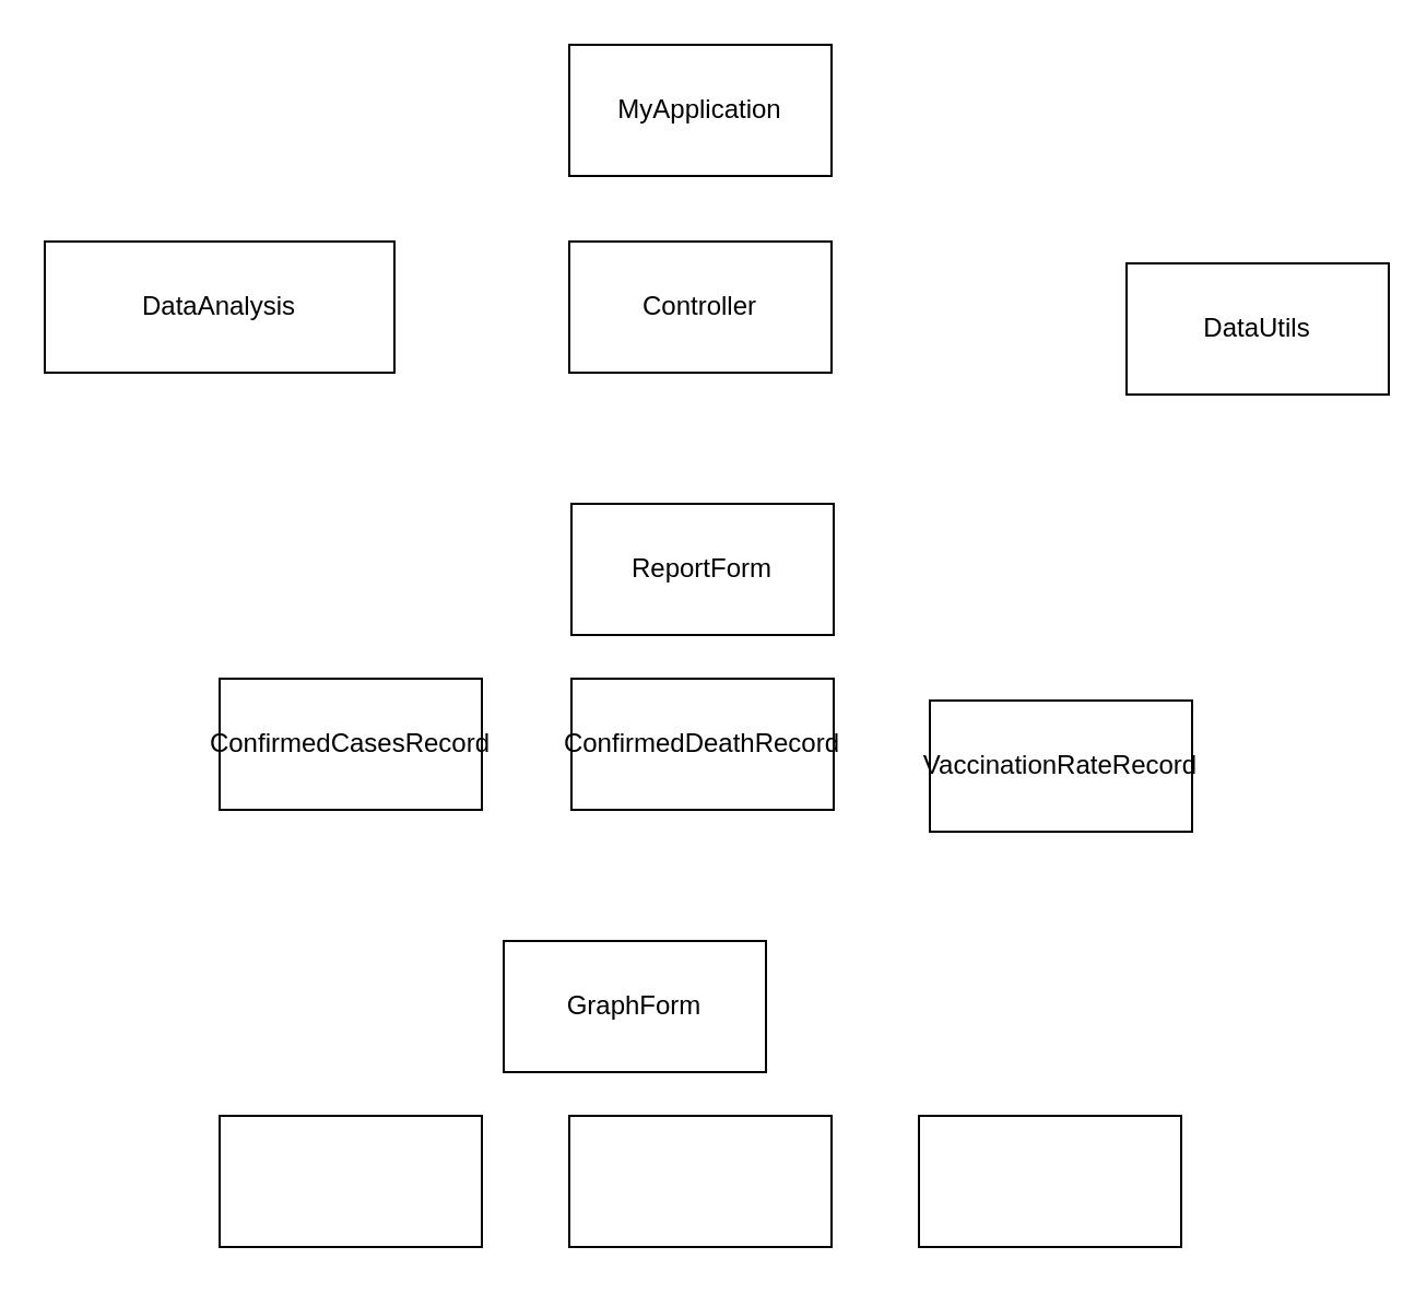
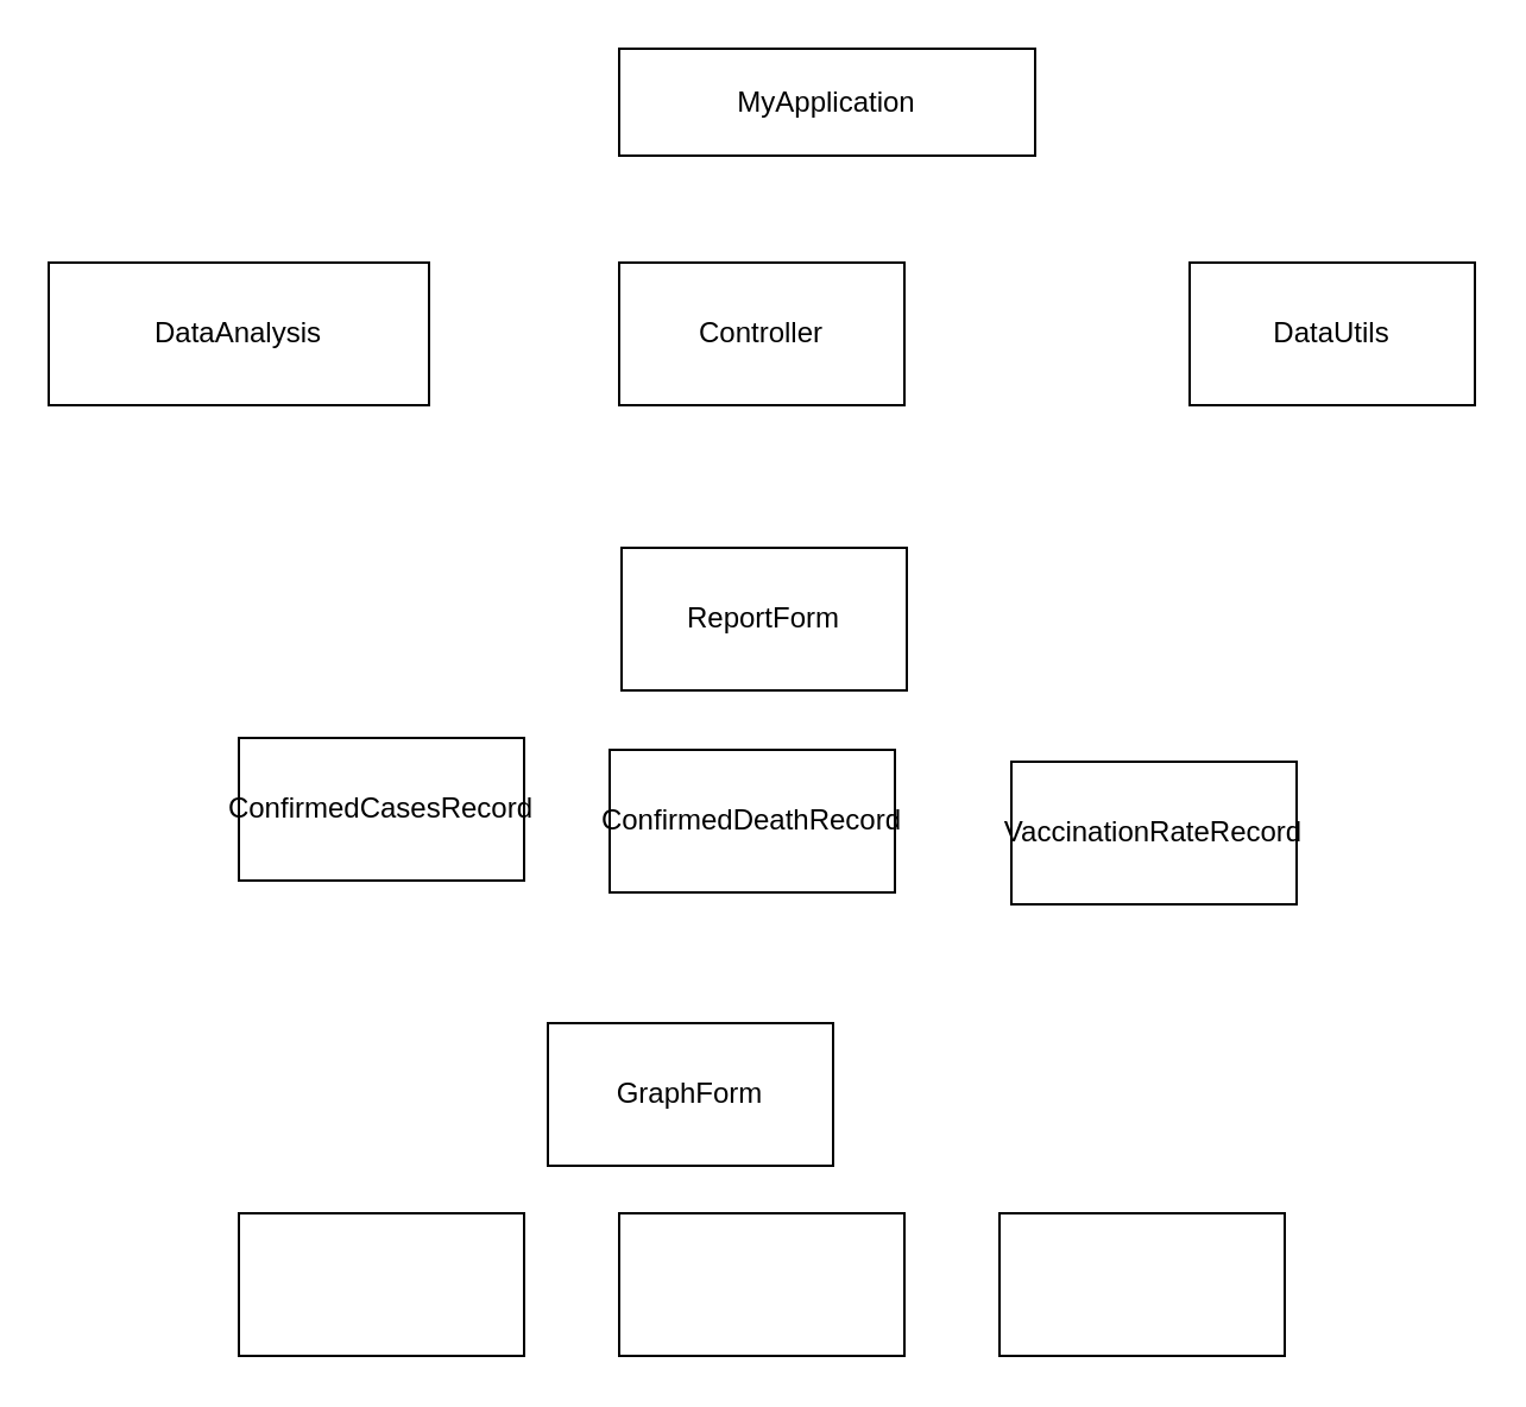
- <mxCell id="6" value="MyApplication" style="rounded=0;whiteSpace=wrap;html=1;" vertex="1" parent="1"><mxGeometry x="260" y="20" width="120" height="60" as="geometry" /></mxCell>
+ <mxCell id="6" value="MyApplication" style="rounded=0;whiteSpace=wrap;html=1;" vertex="1" parent="1"><mxGeometry x="260" y="20" width="175" height="45" as="geometry" /></mxCell>
- <mxCell id="13" value="DataUtils" style="rounded=0;whiteSpace=wrap;html=1;" vertex="1" parent="1"><mxGeometry x="515" y="120" width="120" height="60" as="geometry" /></mxCell>
+ <mxCell id="13" value="DataUtils" style="rounded=0;whiteSpace=wrap;html=1;" vertex="1" parent="1"><mxGeometry x="500" y="110" width="120" height="60" as="geometry" /></mxCell>
- <mxCell id="8" value="ConfirmedDeathRecord&lt;br&gt;" style="rounded=0;whiteSpace=wrap;html=1;" vertex="1" parent="1"><mxGeometry x="261" y="310" width="120" height="60" as="geometry" /></mxCell>
+ <mxCell id="8" value="ConfirmedDeathRecord&lt;br&gt;" style="rounded=0;whiteSpace=wrap;html=1;" vertex="1" parent="1"><mxGeometry x="256" y="315" width="120" height="60" as="geometry" /></mxCell>
